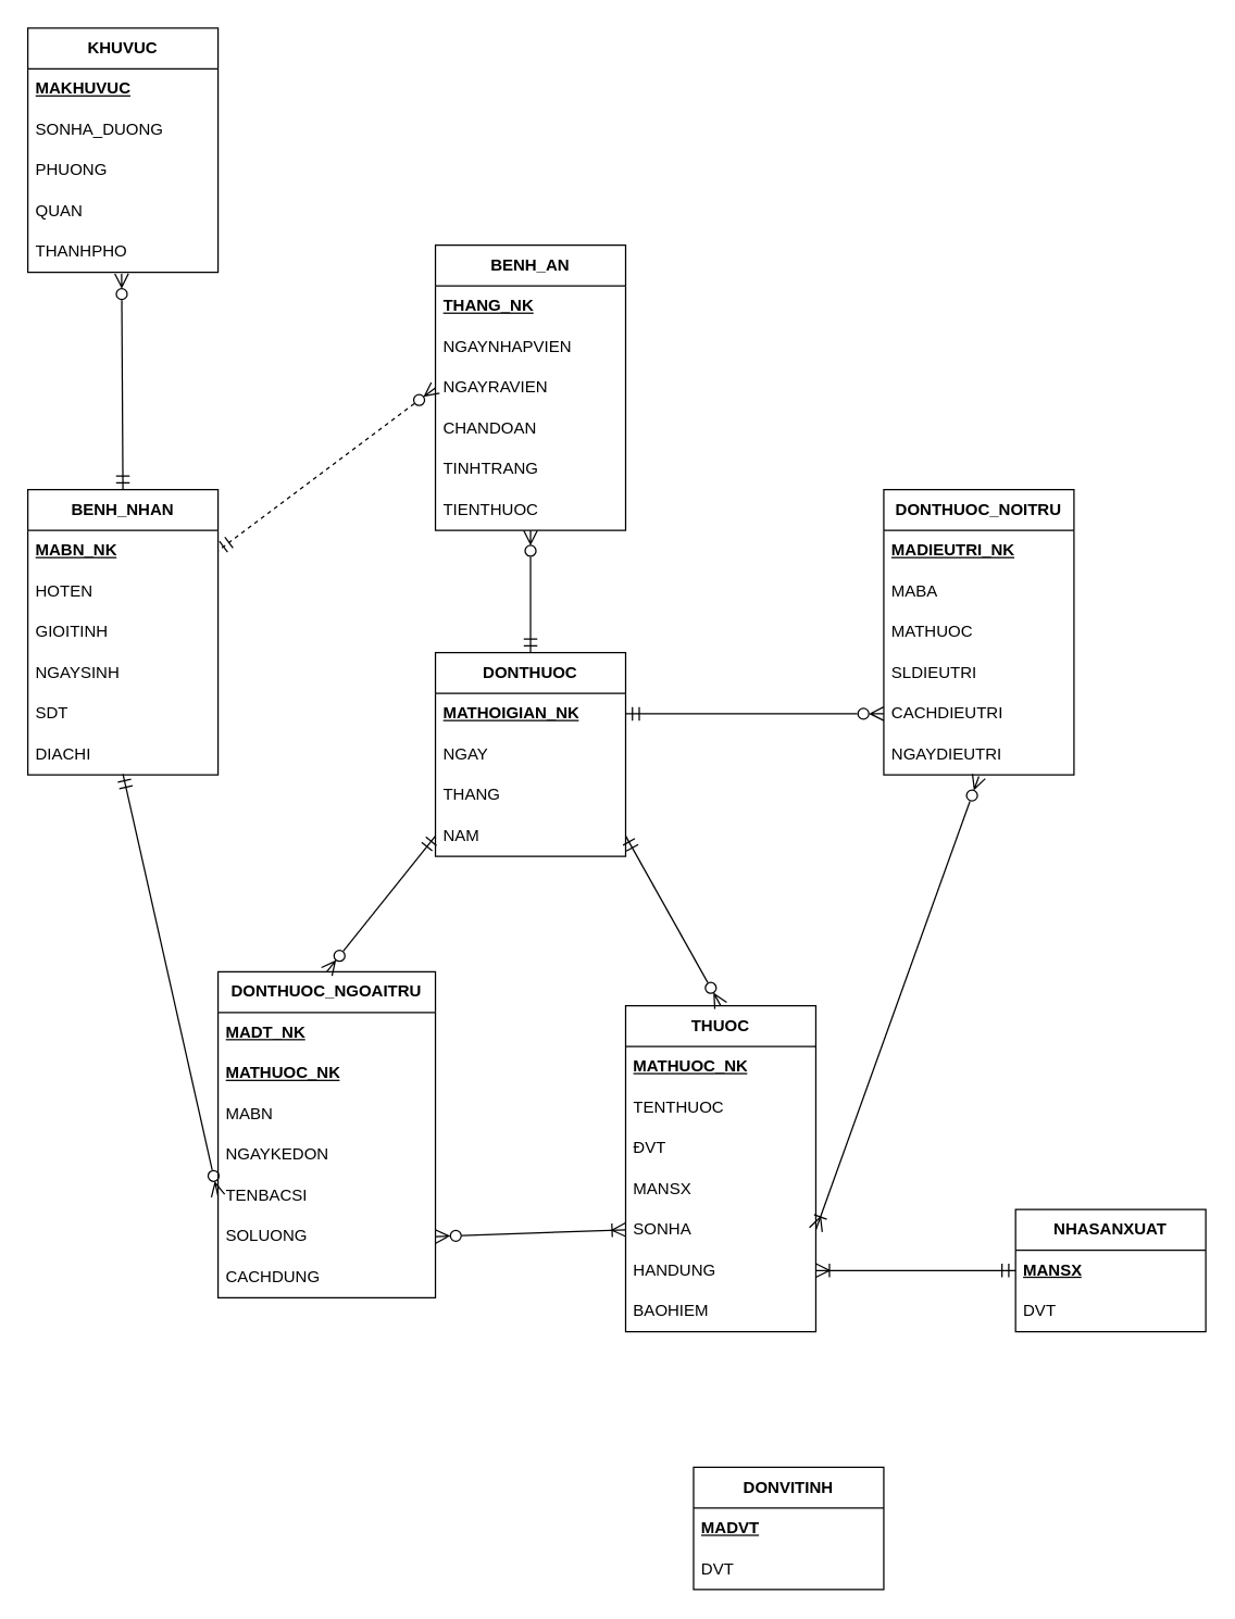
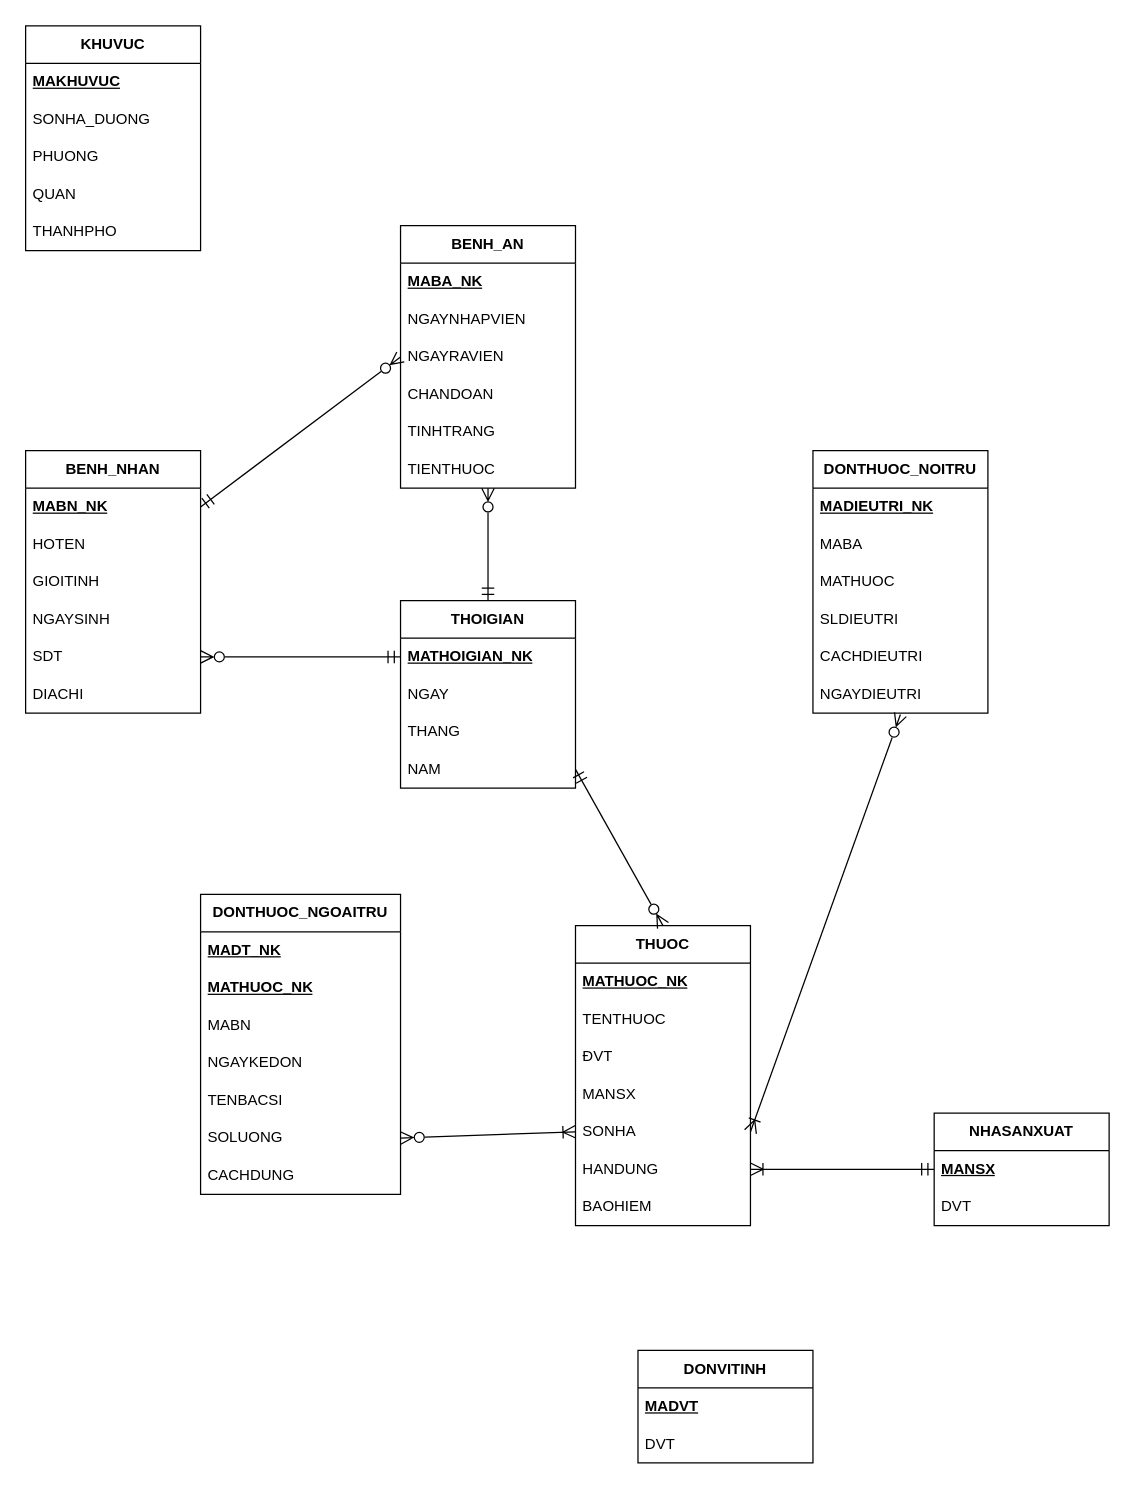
- <mxCell id="10" value="&lt;b&gt;&lt;u&gt;THANG_NK&lt;/u&gt;&lt;/b&gt;" style="text;strokeColor=none;fillColor=none;align=left;verticalAlign=middle;spacingLeft=4;spacingRight=4;overflow=hidden;points=[[0,0.5],[1,0.5]];portConstraint=eastwest;rotatable=0;whiteSpace=wrap;html=1;" vertex="1" parent="9"><mxGeometry y="30" width="140" height="30" as="geometry" /></mxCell>
+ <mxCell id="10" value="&lt;b&gt;&lt;u&gt;MABA_NK&lt;/u&gt;&lt;/b&gt;" style="text;strokeColor=none;fillColor=none;align=left;verticalAlign=middle;spacingLeft=4;spacingRight=4;overflow=hidden;points=[[0,0.5],[1,0.5]];portConstraint=eastwest;rotatable=0;whiteSpace=wrap;html=1;" vertex="1" parent="9"><mxGeometry y="30" width="140" height="30" as="geometry" /></mxCell>
- <mxCell id="54" value="" style="fontSize=14;html=1;endArrow=ERmandOne;startArrow=ERzeroToMany;rounded=0;startSize=8;endSize=8;startFill=0;endFill=0;exitX=0.493;exitY=1.031;exitDx=0;exitDy=0;entryX=0.5;entryY=0;entryDx=0;entryDy=0;exitPerimeter=0;" edge="1" parent="1" source="48" target="2"><mxGeometry width="100" height="100" relative="1" as="geometry"><mxPoint x="310" y="15" as="sourcePoint" /><mxPoint x="30" y="505" as="targetPoint" /></mxGeometry></mxCell>
- <mxCell id="42" value="" style="fontSize=14;html=1;endArrow=ERmandOne;startArrow=ERzeroToMany;rounded=0;startSize=8;endSize=8;startFill=0;endFill=0;exitX=0;exitY=0.5;exitDx=0;exitDy=0;entryX=1;entryY=0.5;entryDx=0;entryDy=0;dashed=1;" edge="1" parent="1" source="12" target="3"><mxGeometry width="100" height="100" relative="1" as="geometry"><mxPoint x="370" y="545" as="sourcePoint" /><mxPoint x="172" y="508" as="targetPoint" /></mxGeometry></mxCell>
+ <mxCell id="42" value="" style="fontSize=14;html=1;endArrow=ERmandOne;startArrow=ERzeroToMany;rounded=0;startSize=8;endSize=8;startFill=0;endFill=0;exitX=0;exitY=0.5;exitDx=0;exitDy=0;entryX=1;entryY=0.5;entryDx=0;entryDy=0;" edge="1" parent="1" source="12" target="3"><mxGeometry width="100" height="100" relative="1" as="geometry"><mxPoint x="370" y="545" as="sourcePoint" /><mxPoint x="172" y="508" as="targetPoint" /></mxGeometry></mxCell>
- <mxCell id="49" value="&lt;b&gt;DONTHUOC&lt;/b&gt;" style="swimlane;fontStyle=0;childLayout=stackLayout;horizontal=1;startSize=30;horizontalStack=0;resizeParent=1;resizeParentMax=0;resizeLast=0;collapsible=1;marginBottom=0;whiteSpace=wrap;html=1;" vertex="1" parent="1"><mxGeometry x="320" y="480" width="140" height="150" as="geometry" /></mxCell>
+ <mxCell id="49" value="&lt;b&gt;THOIGIAN&lt;/b&gt;" style="swimlane;fontStyle=0;childLayout=stackLayout;horizontal=1;startSize=30;horizontalStack=0;resizeParent=1;resizeParentMax=0;resizeLast=0;collapsible=1;marginBottom=0;whiteSpace=wrap;html=1;" vertex="1" parent="1"><mxGeometry x="320" y="480" width="140" height="150" as="geometry" /></mxCell>
+ <mxCell id="55" value="" style="fontSize=14;html=1;endArrow=ERmandOne;startArrow=ERzeroToMany;rounded=0;startSize=8;endSize=8;startFill=0;endFill=0;exitX=1;exitY=0.5;exitDx=0;exitDy=0;entryX=0;entryY=0.5;entryDx=0;entryDy=0;" edge="1" parent="1" source="7" target="50"><mxGeometry width="100" height="100" relative="1" as="geometry"><mxPoint x="330" y="295" as="sourcePoint" /><mxPoint x="170" y="505" as="targetPoint" /></mxGeometry></mxCell>
- <mxCell id="59" value="" style="fontSize=14;html=1;endArrow=ERmandOne;startArrow=ERzeroToMany;rounded=0;startSize=8;endSize=8;startFill=0;endFill=0;entryX=1;entryY=0.5;entryDx=0;entryDy=0;exitX=0;exitY=0.5;exitDx=0;exitDy=0;" edge="1" parent="1" source="29" target="50"><mxGeometry width="100" height="100" relative="1" as="geometry"><mxPoint x="470" y="725" as="sourcePoint" /><mxPoint x="458" y="669" as="targetPoint" /></mxGeometry></mxCell>
- <mxCell id="57" value="" style="fontSize=14;html=1;endArrow=ERmandOne;startArrow=ERzeroToMany;rounded=0;startSize=8;endSize=8;startFill=0;endFill=0;entryX=0;entryY=0.5;entryDx=0;entryDy=0;exitX=0.5;exitY=0;exitDx=0;exitDy=0;" edge="1" parent="1" source="16" target="53"><mxGeometry width="100" height="100" relative="1" as="geometry"><mxPoint x="402" y="400" as="sourcePoint" /><mxPoint x="414" y="520" as="targetPoint" /></mxGeometry></mxCell>
- <mxCell id="39" value="" style="fontSize=14;html=1;endArrow=ERzeroToMany;startArrow=ERmandOne;rounded=0;startSize=8;endSize=8;entryX=0;entryY=0.5;entryDx=0;entryDy=0;startFill=0;endFill=0;exitX=0.5;exitY=0.978;exitDx=0;exitDy=0;exitPerimeter=0;" edge="1" parent="1" source="8" target="21"><mxGeometry width="100" height="100" relative="1" as="geometry"><mxPoint x="220" y="582" as="sourcePoint" /><mxPoint x="290" y="500" as="targetPoint" /></mxGeometry></mxCell>
